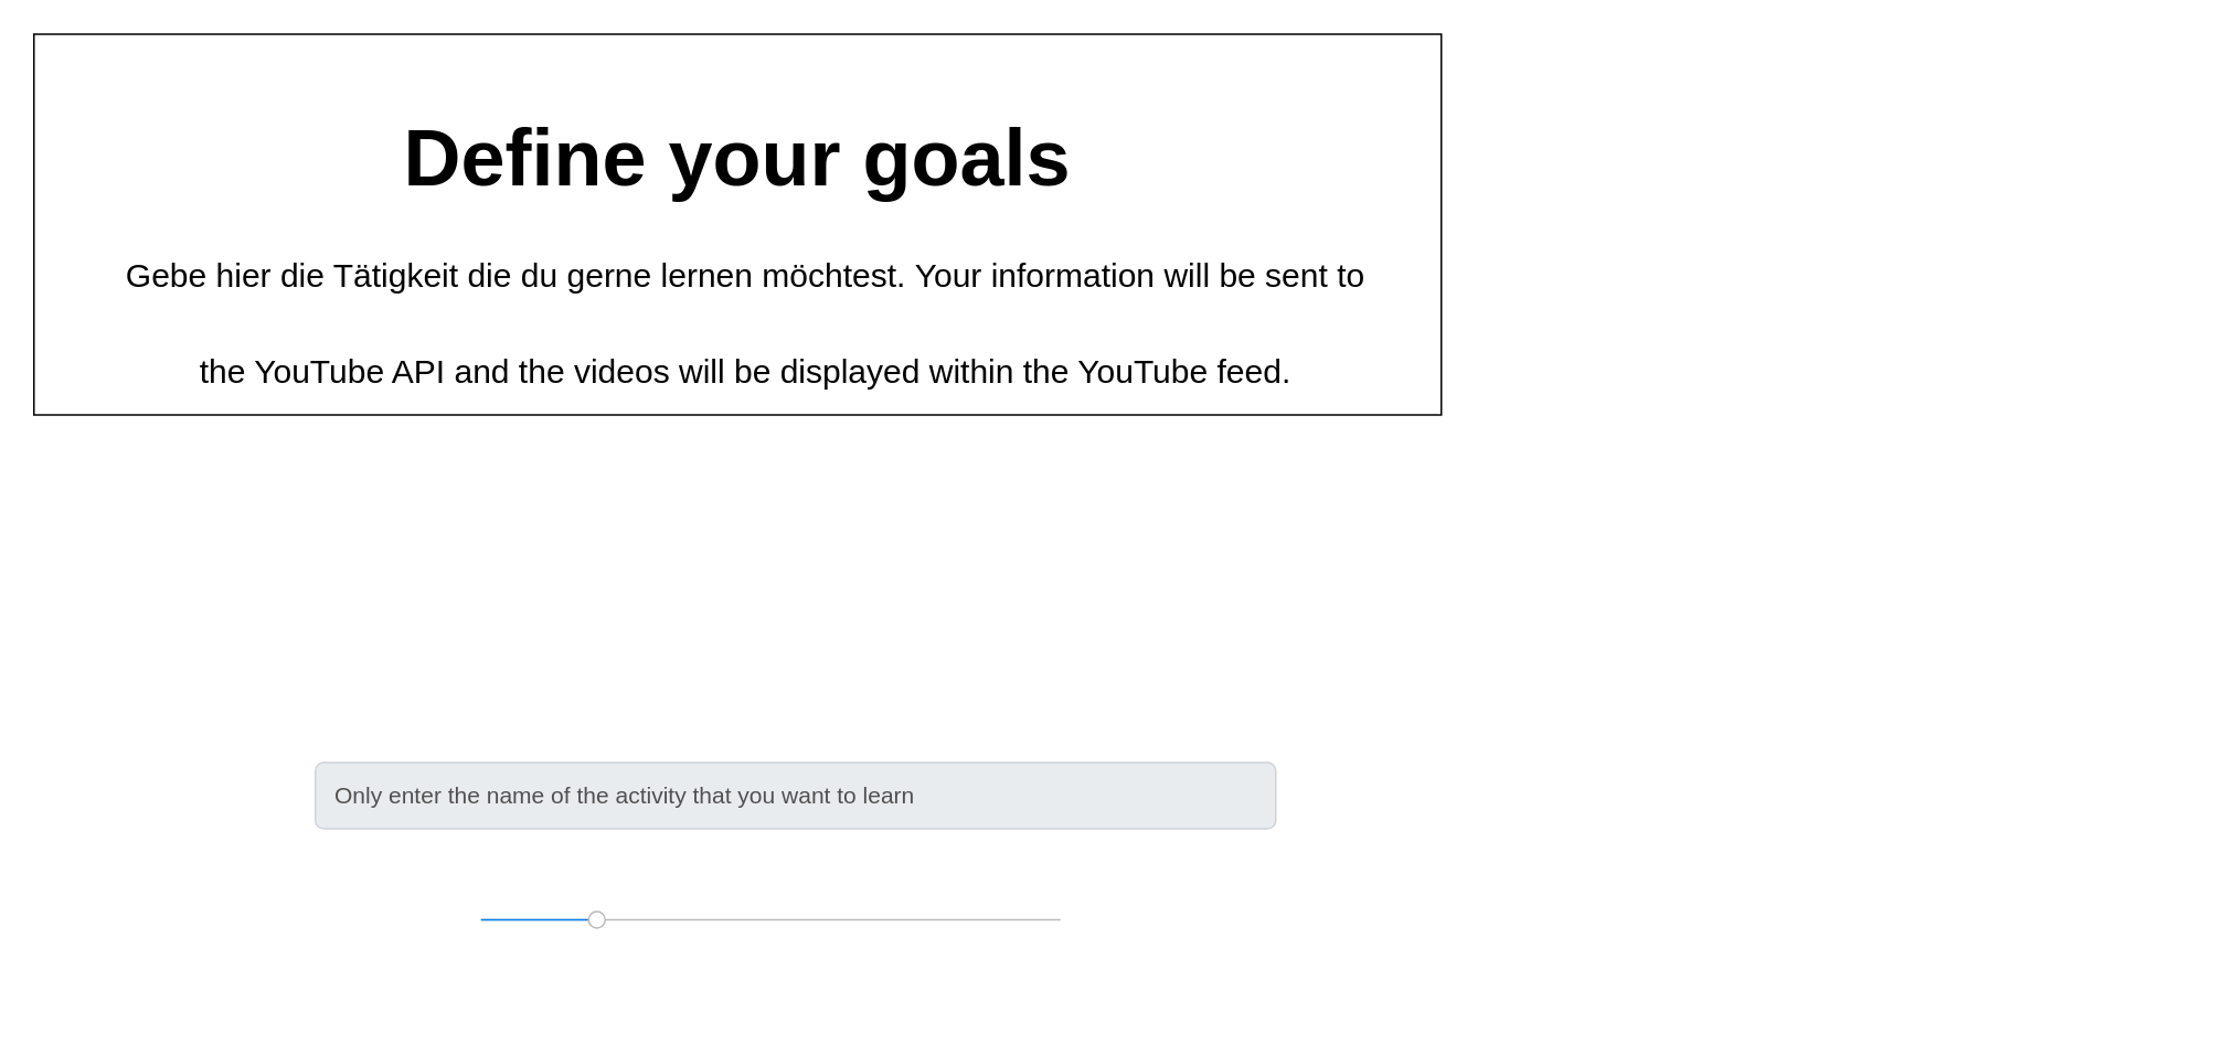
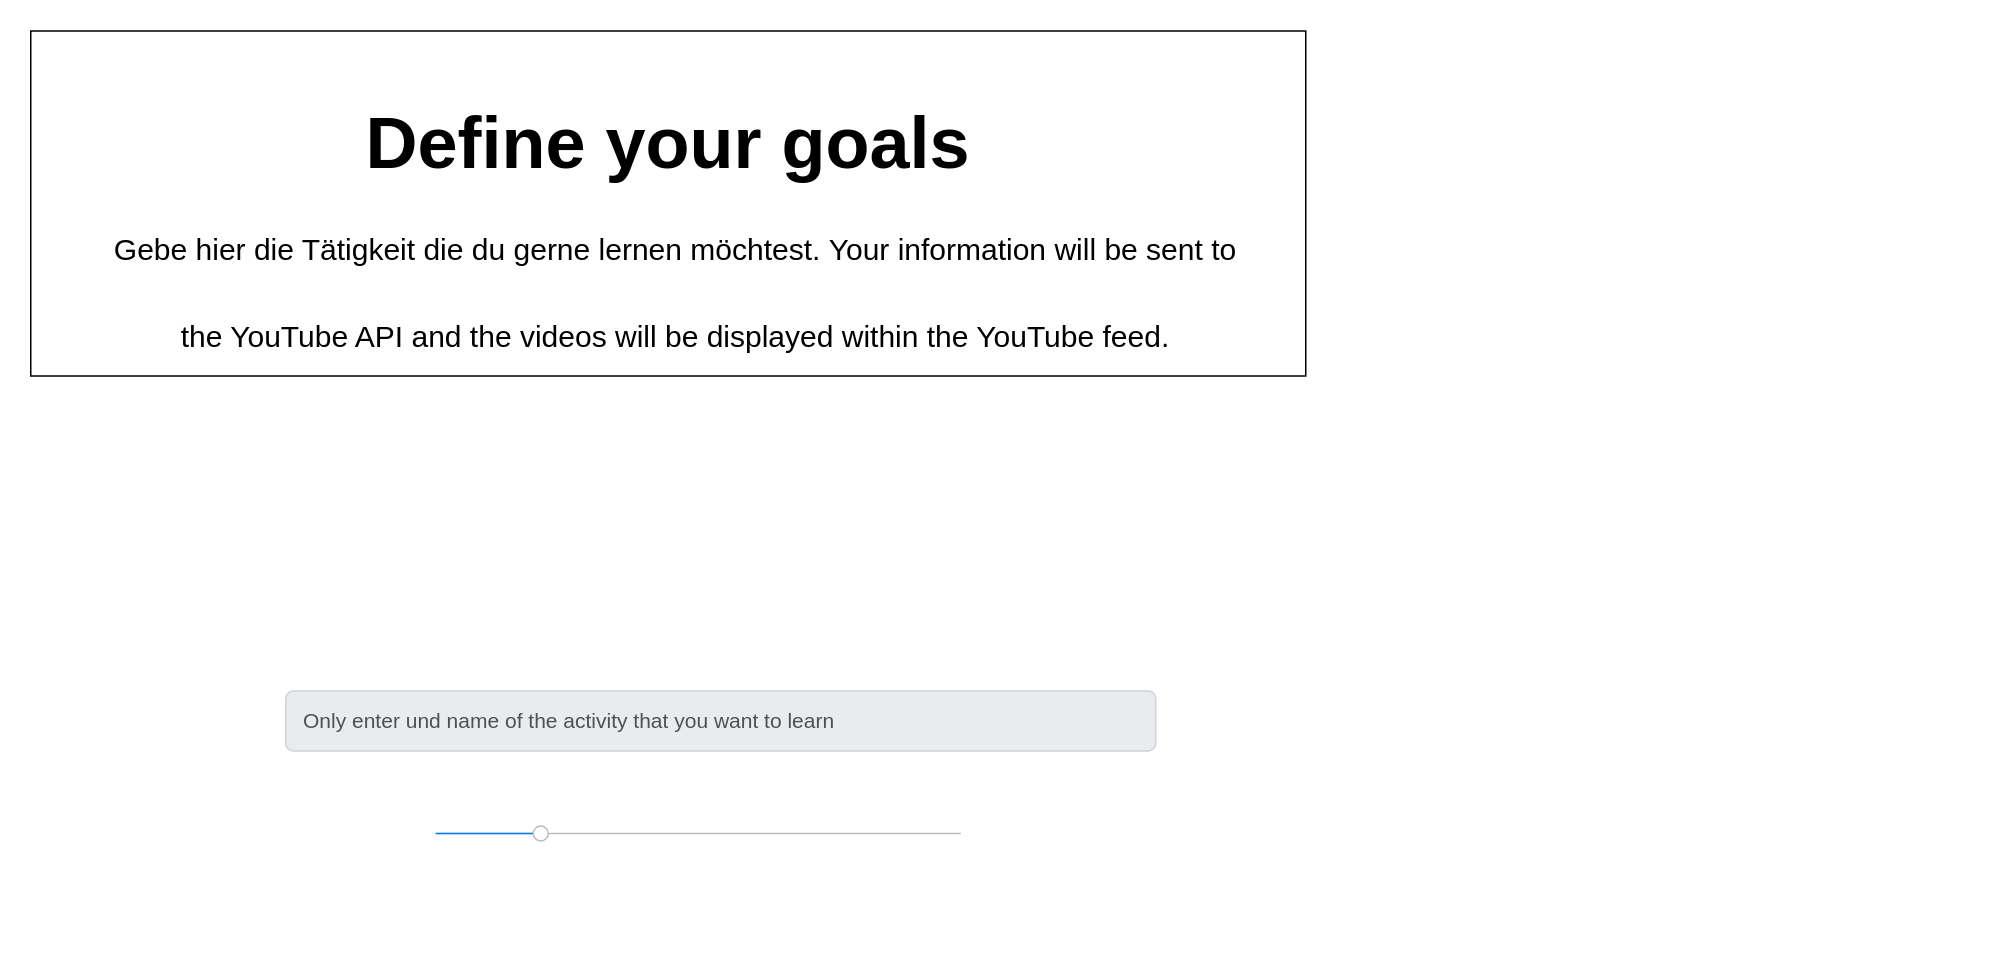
- <mxCell id="8" value="Only enter the name of the activity that you want to learn" style="html=1;shadow=0;dashed=0;shape=mxgraph.bootstrap.rrect;rSize=5;strokeColor=#CED4DA;strokeWidth=1;fillColor=#E9ECEF;fontColor=#505050;whiteSpace=wrap;align=left;verticalAlign=middle;spacingLeft=10;fontSize=14;" parent="1" vertex="1"><mxGeometry x="190" y="460" width="580" height="40" as="geometry" /></mxCell>
+ <mxCell id="8" value="Only enter und name of the activity that you want to learn" style="html=1;shadow=0;dashed=0;shape=mxgraph.bootstrap.rrect;rSize=5;strokeColor=#CED4DA;strokeWidth=1;fillColor=#E9ECEF;fontColor=#505050;whiteSpace=wrap;align=left;verticalAlign=middle;spacingLeft=10;fontSize=14;" parent="1" vertex="1"><mxGeometry x="190" y="460" width="580" height="40" as="geometry" /></mxCell>
